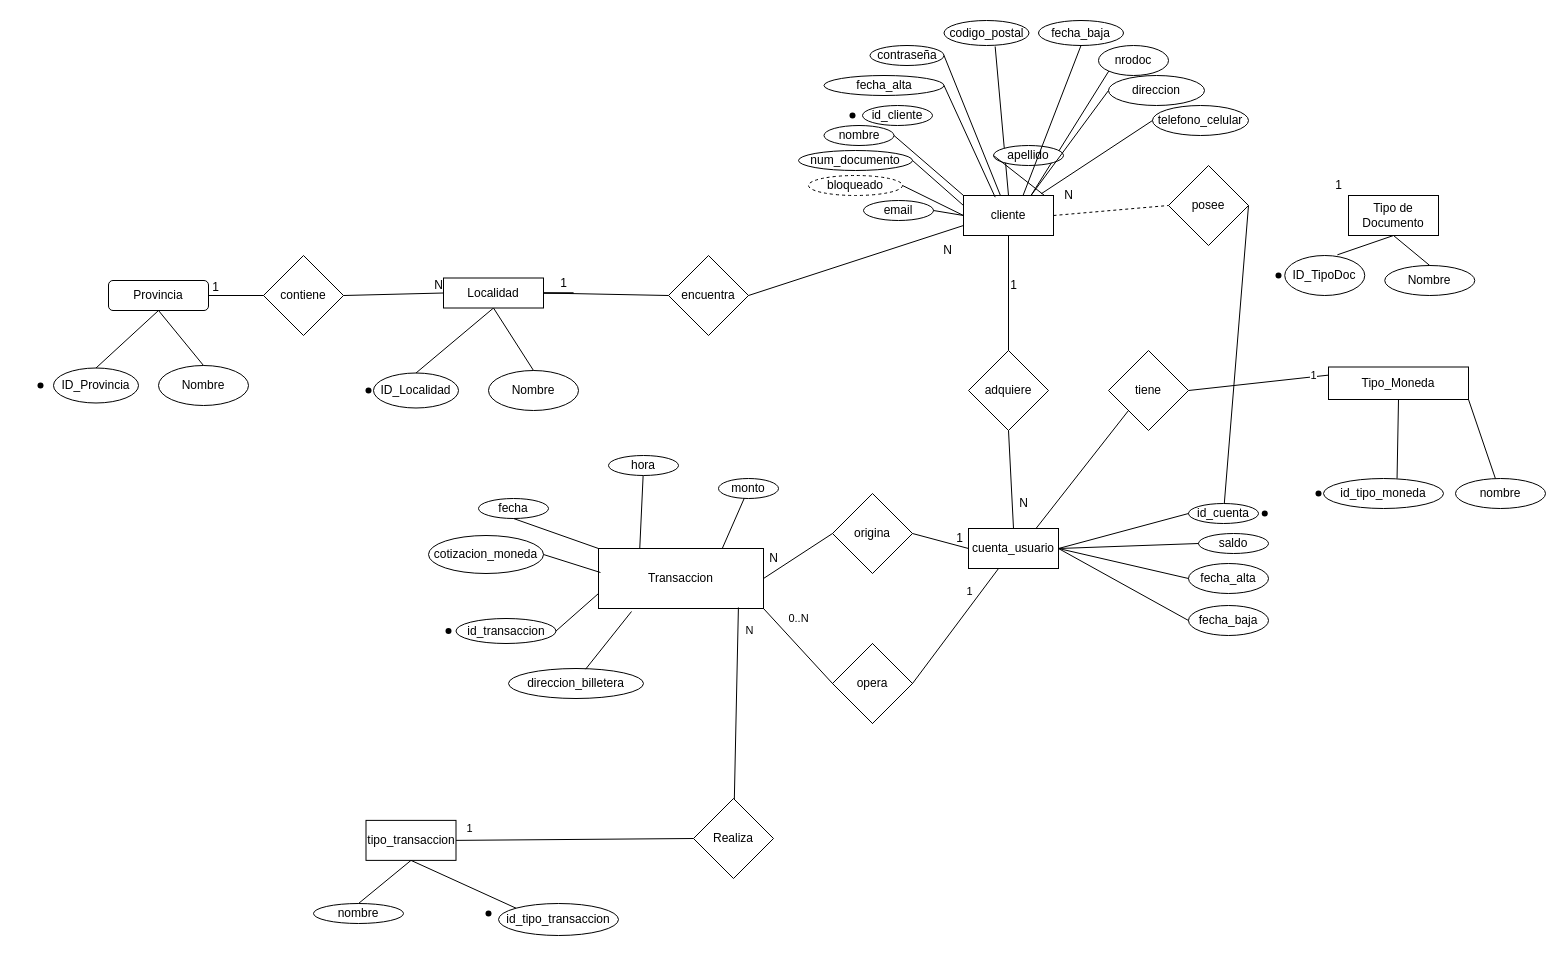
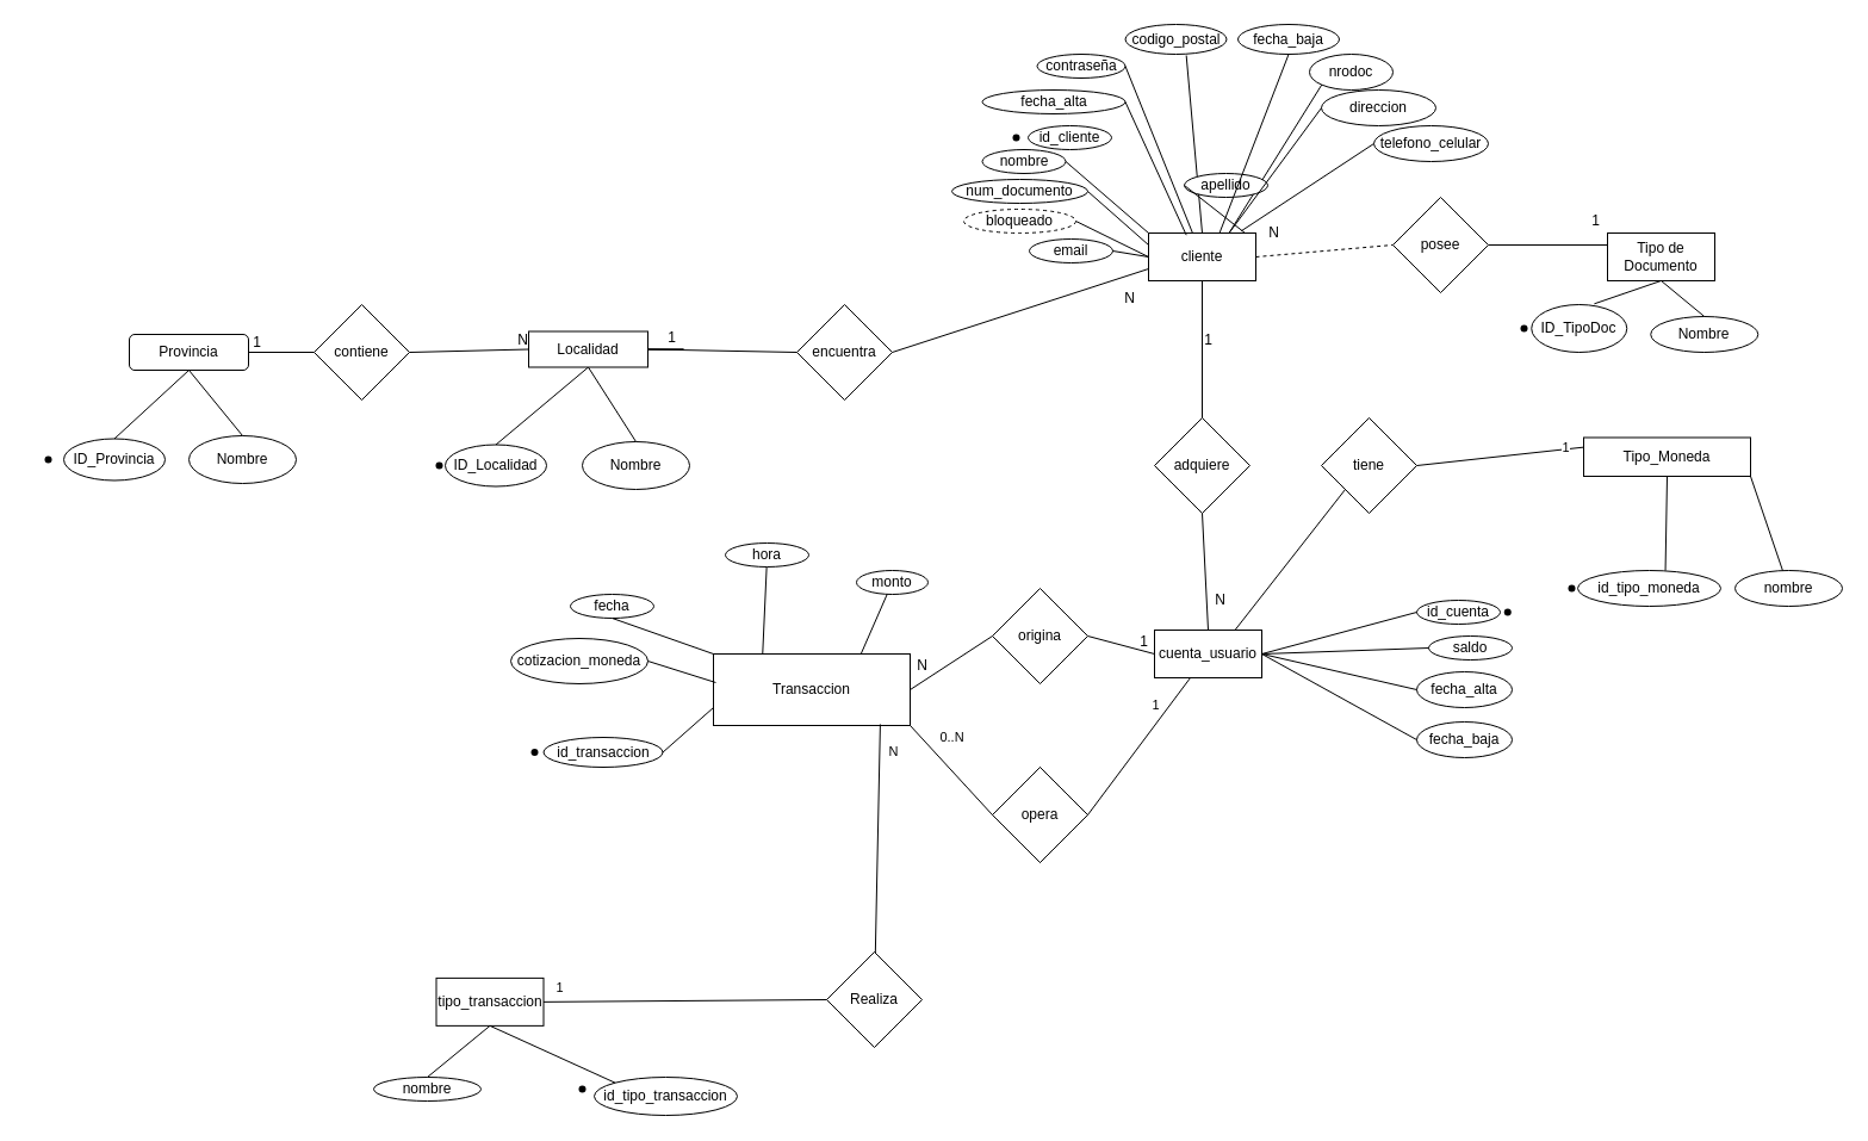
- <mxCell id="54" value="" style="endArrow=none;html=1;rounded=0;exitX=1;exitY=0.5;exitDx=0;exitDy=0;startArrow=none;" parent="1" source="55" target="6" edge="1"><mxGeometry width="50" height="50" relative="1" as="geometry"><mxPoint x="1118" y="485" as="sourcePoint" /><mxPoint x="1168" y="435" as="targetPoint" /></mxGeometry></mxCell>
+ <mxCell id="54" value="" style="endArrow=none;html=1;rounded=0;entryX=0;entryY=0.25;entryDx=0;entryDy=0;exitX=1;exitY=0.5;exitDx=0;exitDy=0;startArrow=none;" parent="1" source="55" target="28" edge="1"><mxGeometry width="50" height="50" relative="1" as="geometry"><mxPoint x="1118" y="485" as="sourcePoint" /><mxPoint x="1168" y="435" as="targetPoint" /></mxGeometry></mxCell>
- <mxCell id="27" value="" style="endArrow=none;html=1;rounded=0;exitX=0.571;exitY=0.023;exitDx=0;exitDy=0;exitPerimeter=0;entryX=0.2;entryY=1.05;entryDx=0;entryDy=0;entryPerimeter=0;" parent="1" source="26" target="21" edge="1"><mxGeometry width="50" height="50" relative="1" as="geometry"><mxPoint x="708" y="698" as="sourcePoint" /><mxPoint x="678" y="638" as="targetPoint" /></mxGeometry></mxCell>
- <mxCell id="26" value="direccion_billetera" style="ellipse;whiteSpace=wrap;html=1;" parent="1" vertex="1"><mxGeometry x="508" y="668" width="135" height="30" as="geometry" /></mxCell>
